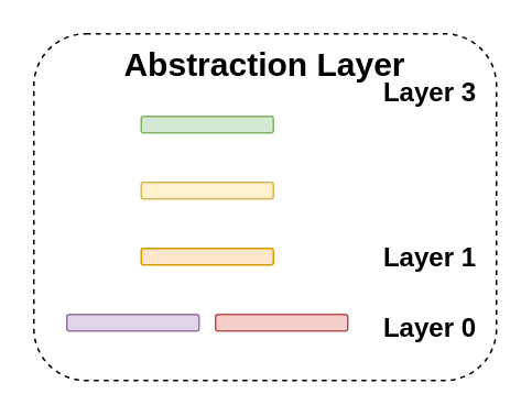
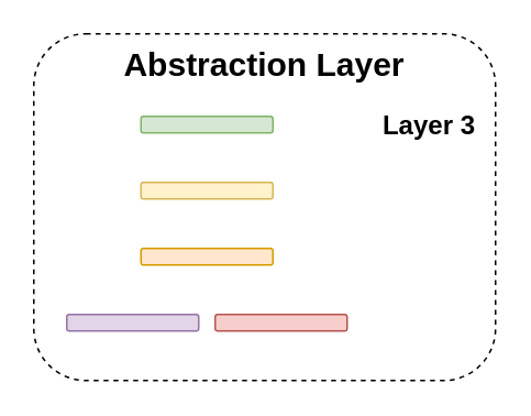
- <mxCell id="10" value="Layer 3" style="text;html=1;strokeColor=none;fillColor=none;align=center;verticalAlign=middle;whiteSpace=wrap;rounded=0;fontStyle=1;fontSize=16;" vertex="1" parent="1"><mxGeometry x="230" y="45" width="60" height="20" as="geometry" /></mxCell>
+ <mxCell id="10" value="Layer 3" style="text;html=1;strokeColor=none;fillColor=none;align=center;verticalAlign=middle;whiteSpace=wrap;rounded=0;fontStyle=1;fontSize=16;" vertex="1" parent="1"><mxGeometry x="230" y="65" width="60" height="20" as="geometry" /></mxCell>
- <mxCell id="9" value="Layer 1" style="text;html=1;strokeColor=none;fillColor=none;align=center;verticalAlign=middle;whiteSpace=wrap;rounded=0;fontStyle=1;fontSize=16;" vertex="1" parent="1"><mxGeometry x="230" y="145" width="60" height="20" as="geometry" /></mxCell>
- <mxCell id="8" value="Layer 0" style="text;html=1;strokeColor=none;fillColor=none;align=center;verticalAlign=middle;whiteSpace=wrap;rounded=0;fontStyle=1;fontSize=16;" vertex="1" parent="1"><mxGeometry x="230" y="190" width="60" height="15" as="geometry" /></mxCell>
